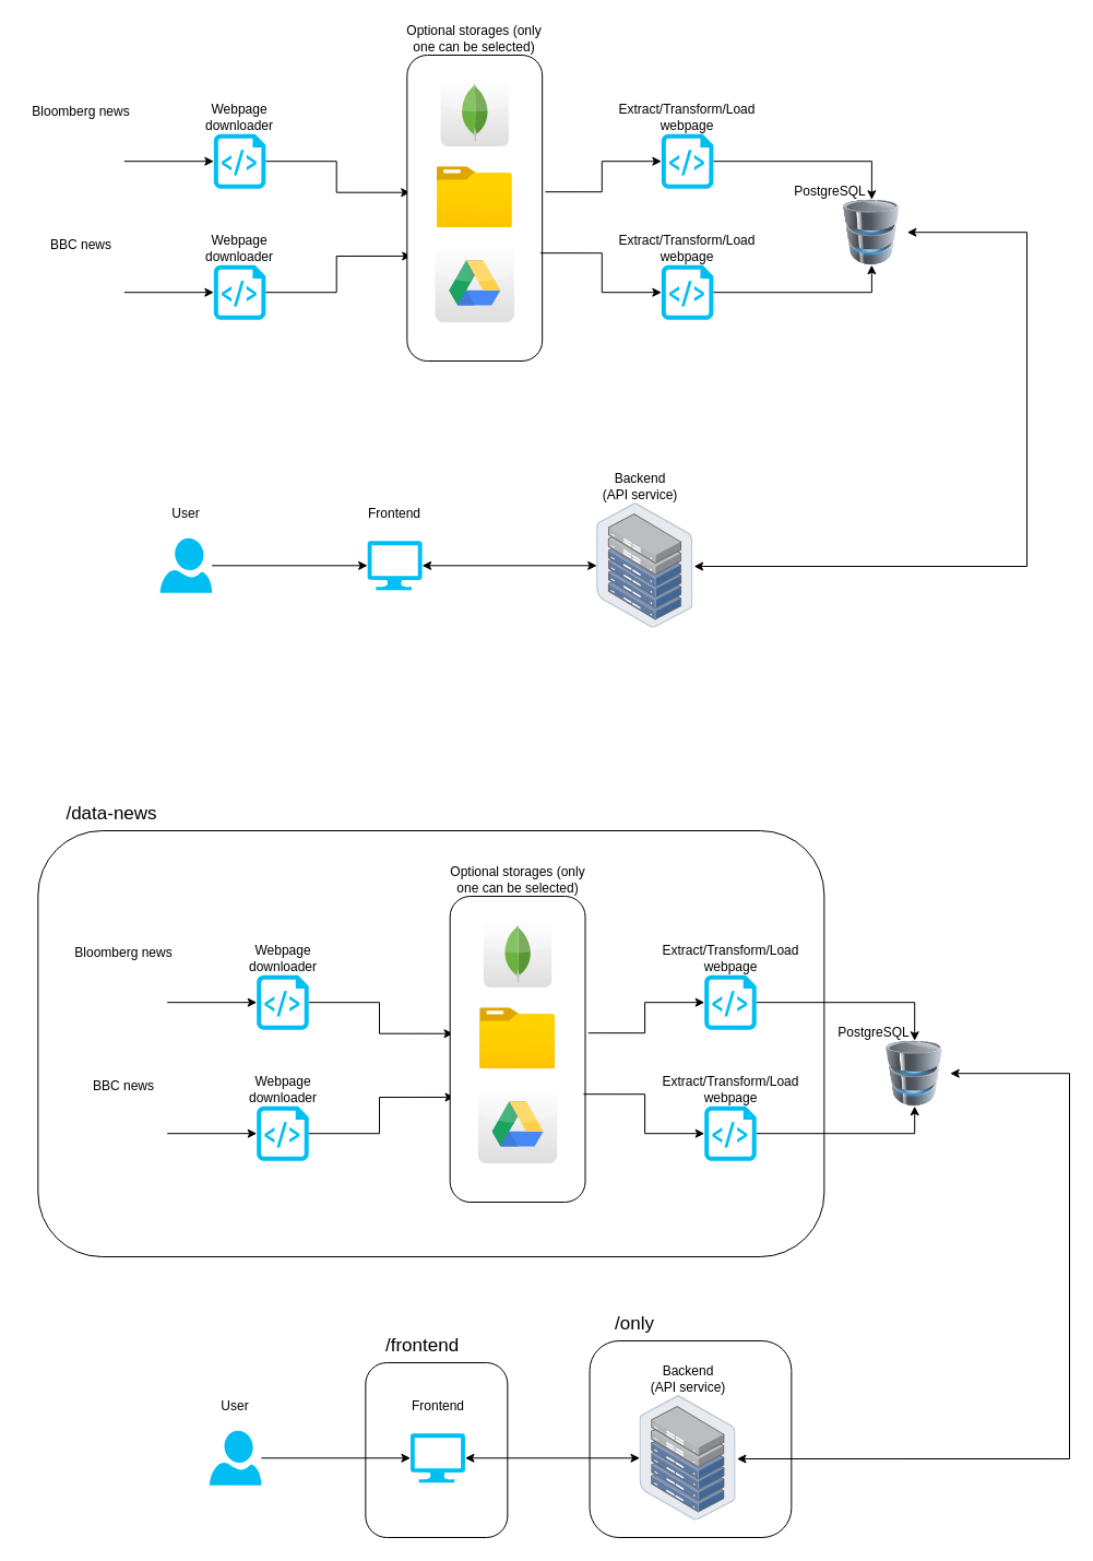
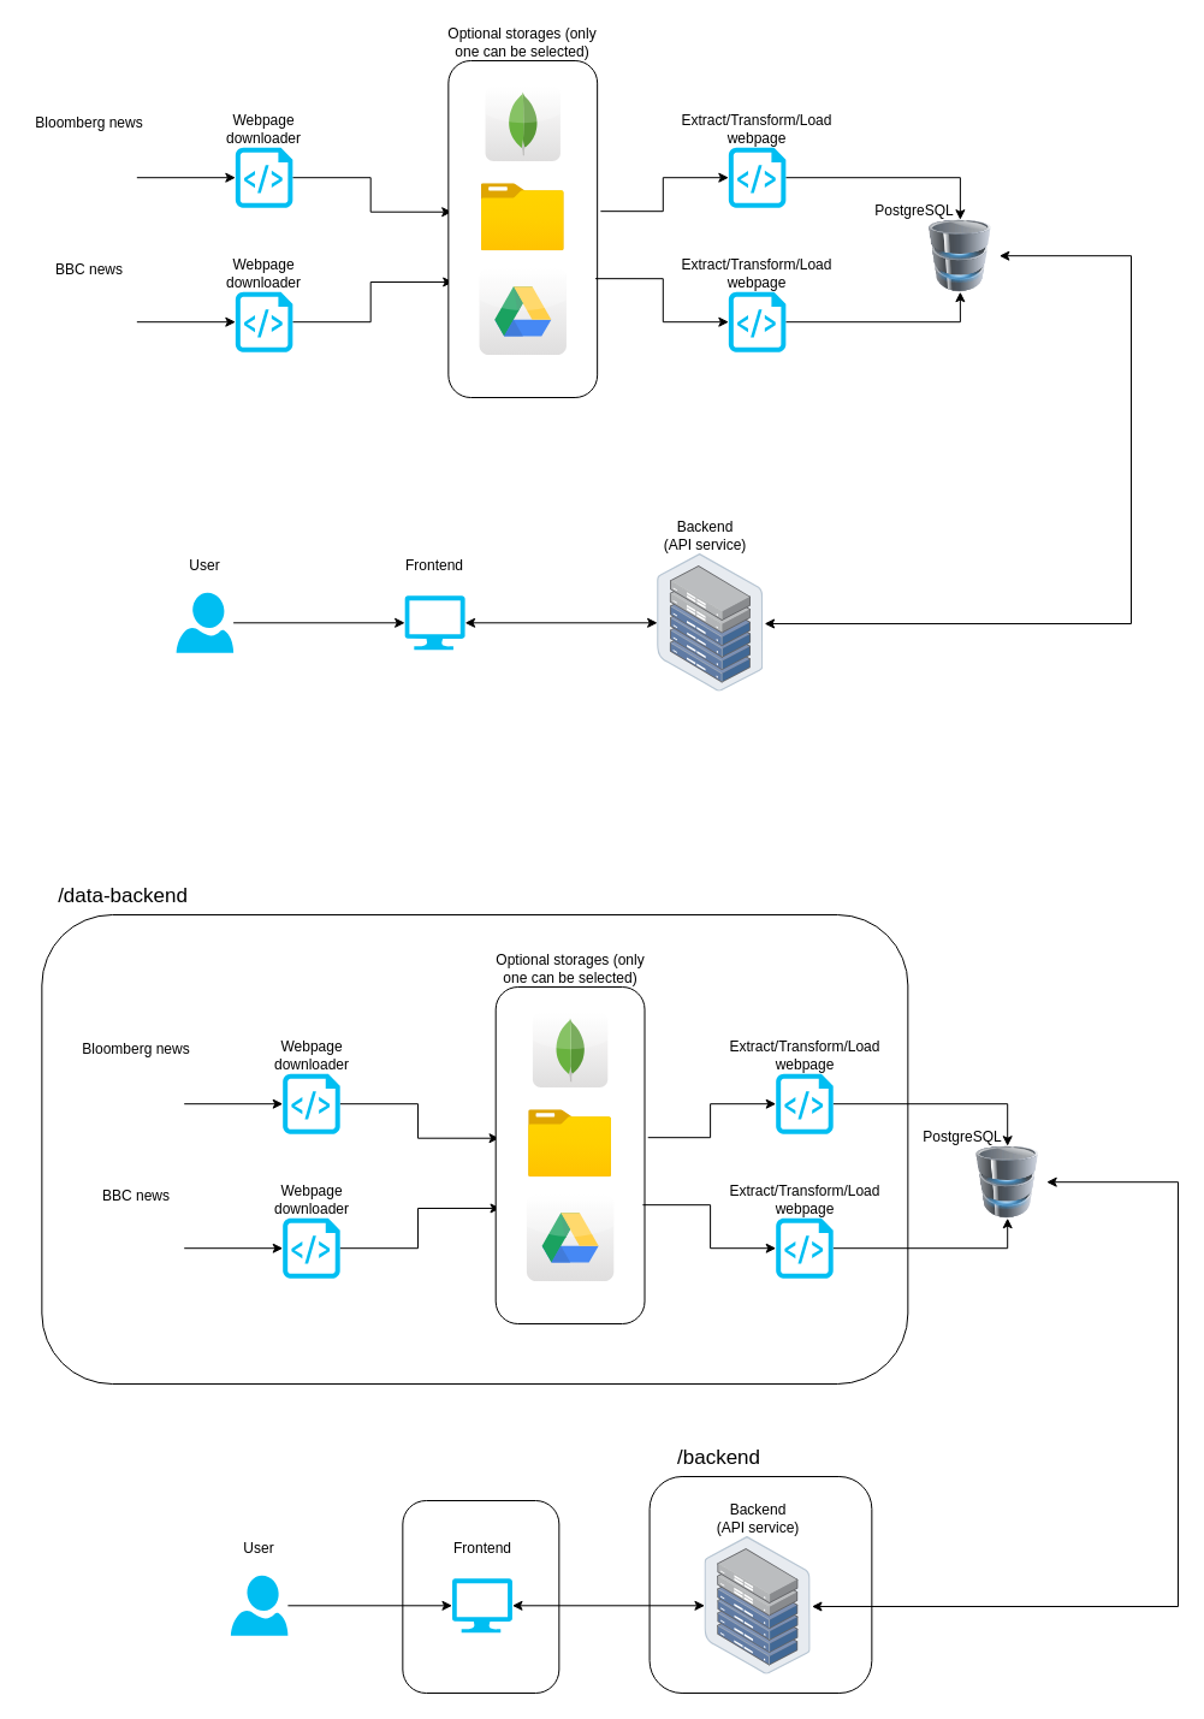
- <mxCell id="79" value="/data-news" style="text;strokeColor=none;align=center;fillColor=none;html=1;verticalAlign=middle;whiteSpace=wrap;rounded=0;fontSize=17;" vertex="1" parent="1"><mxGeometry x="34.35" y="730" width="135.65" height="30" as="geometry" /></mxCell>
+ <mxCell id="79" value="/data-backend" style="text;strokeColor=none;align=center;fillColor=none;html=1;verticalAlign=middle;whiteSpace=wrap;rounded=0;fontSize=17;" vertex="1" parent="1"><mxGeometry x="34.35" y="730" width="135.65" height="30" as="geometry" /></mxCell>
- <mxCell id="84" value="/only" style="text;strokeColor=none;align=left;fillColor=none;html=1;verticalAlign=middle;whiteSpace=wrap;rounded=0;fontSize=17;" vertex="1" parent="1"><mxGeometry x="561.28" y="1197" width="135.65" height="30" as="geometry" /></mxCell>
+ <mxCell id="84" value="/backend" style="text;strokeColor=none;align=left;fillColor=none;html=1;verticalAlign=middle;whiteSpace=wrap;rounded=0;fontSize=17;" vertex="1" parent="1"><mxGeometry x="561.28" y="1197" width="135.65" height="30" as="geometry" /></mxCell>
- <mxCell id="83" value="/frontend" style="text;strokeColor=none;align=left;fillColor=none;html=1;verticalAlign=middle;whiteSpace=wrap;rounded=0;fontSize=17;" vertex="1" parent="1"><mxGeometry x="350.6" y="1217" width="135.65" height="30" as="geometry" /></mxCell>
